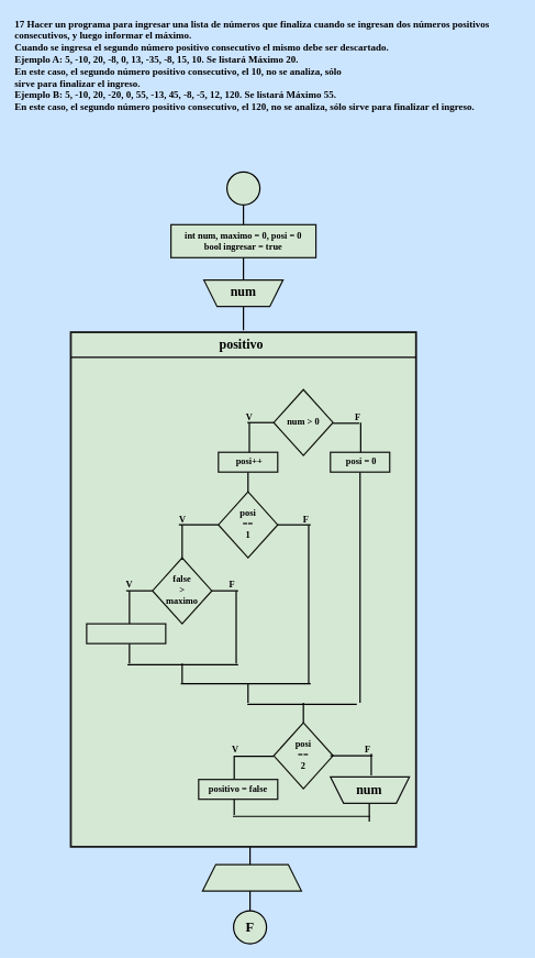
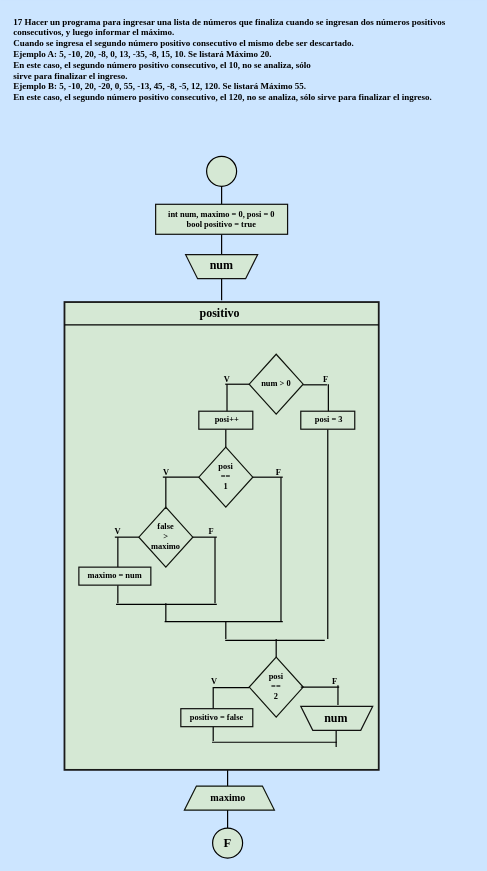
- <mxCell id="73" value="&lt;font face=&quot;Comic Sans MS&quot; color=&quot;#000000&quot;&gt;&lt;span style=&quot;font-size: 14px;&quot;&gt;&lt;b&gt;int num, maximo = 0, posi = 0&lt;/b&gt;&lt;/span&gt;&lt;/font&gt;&lt;div&gt;&lt;font face=&quot;Comic Sans MS&quot; color=&quot;#000000&quot;&gt;&lt;span style=&quot;font-size: 14px;&quot;&gt;&lt;b&gt;bool ingresar = true&lt;/b&gt;&lt;/span&gt;&lt;/font&gt;&lt;/div&gt;" style="text;strokeColor=none;align=center;fillColor=none;html=1;verticalAlign=middle;whiteSpace=wrap;rounded=0;fontFamily=Architects Daughter;fontSource=https://fonts.googleapis.com/css?family=Architects+Daughter;container=0;" parent="1" vertex="1"><mxGeometry x="259" y="345" width="220" height="40" as="geometry" /></mxCell>
+ <mxCell id="73" value="&lt;font face=&quot;Comic Sans MS&quot; color=&quot;#000000&quot;&gt;&lt;span style=&quot;font-size: 14px;&quot;&gt;&lt;b&gt;int num, maximo = 0, posi = 0&lt;/b&gt;&lt;/span&gt;&lt;/font&gt;&lt;div&gt;&lt;font face=&quot;Comic Sans MS&quot; color=&quot;#000000&quot;&gt;&lt;span style=&quot;font-size: 14px;&quot;&gt;&lt;b&gt;bool positivo = true&lt;/b&gt;&lt;/span&gt;&lt;/font&gt;&lt;/div&gt;" style="text;strokeColor=none;align=center;fillColor=none;html=1;verticalAlign=middle;whiteSpace=wrap;rounded=0;fontFamily=Architects Daughter;fontSource=https://fonts.googleapis.com/css?family=Architects+Daughter;container=0;" parent="1" vertex="1"><mxGeometry x="259" y="345" width="220" height="40" as="geometry" /></mxCell>
- <mxCell id="55" value="&lt;b&gt;&lt;font color=&quot;#000000&quot; style=&quot;font-size: 14px;&quot; face=&quot;Comic Sans MS&quot;&gt;posi = 0&lt;/font&gt;&lt;/b&gt;" style="text;strokeColor=none;align=center;fillColor=none;html=1;verticalAlign=middle;whiteSpace=wrap;rounded=0;fontFamily=Architects Daughter;fontSource=https://fonts.googleapis.com/css?family=Architects+Daughter;container=0;" parent="1" vertex="1"><mxGeometry x="518" y="685" width="60" height="30" as="geometry" /></mxCell>
+ <mxCell id="55" value="&lt;b&gt;&lt;font color=&quot;#000000&quot; style=&quot;font-size: 14px;&quot; face=&quot;Comic Sans MS&quot;&gt;posi = 3&lt;/font&gt;&lt;/b&gt;" style="text;strokeColor=none;align=center;fillColor=none;html=1;verticalAlign=middle;whiteSpace=wrap;rounded=0;fontFamily=Architects Daughter;fontSource=https://fonts.googleapis.com/css?family=Architects+Daughter;container=0;" parent="1" vertex="1"><mxGeometry x="518" y="685" width="60" height="30" as="geometry" /></mxCell>
+ <mxCell id="53" value="&lt;b&gt;&lt;font color=&quot;#000000&quot; style=&quot;font-size: 14px;&quot; face=&quot;Comic Sans MS&quot;&gt;maximo = num&lt;/font&gt;&lt;/b&gt;" style="text;strokeColor=none;align=center;fillColor=none;html=1;verticalAlign=middle;whiteSpace=wrap;rounded=0;fontFamily=Architects Daughter;fontSource=https://fonts.googleapis.com/css?family=Architects+Daughter;container=0;" parent="1" vertex="1"><mxGeometry x="141" y="945" width="100" height="30" as="geometry" /></mxCell>
+ <mxCell id="71" value="&lt;b&gt;&lt;font color=&quot;#000000&quot; style=&quot;font-size: 17px;&quot; face=&quot;Comic Sans MS&quot;&gt;maximo&lt;/font&gt;&lt;/b&gt;" style="text;strokeColor=none;align=center;fillColor=none;html=1;verticalAlign=middle;whiteSpace=wrap;rounded=0;fontFamily=Architects Daughter;fontSource=https://fonts.googleapis.com/css?family=Architects+Daughter;aspect=fixed;container=0;" parent="1" vertex="1"><mxGeometry x="310" y="1315" width="140" height="30" as="geometry" /></mxCell>
